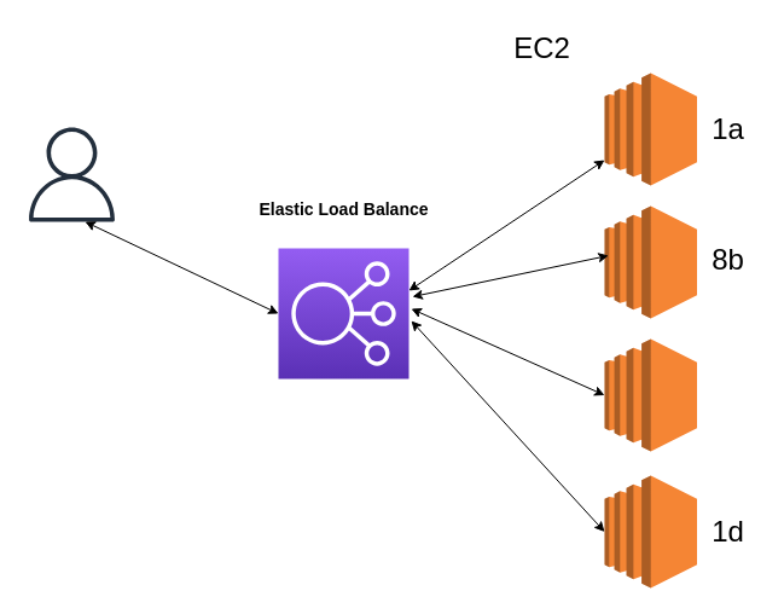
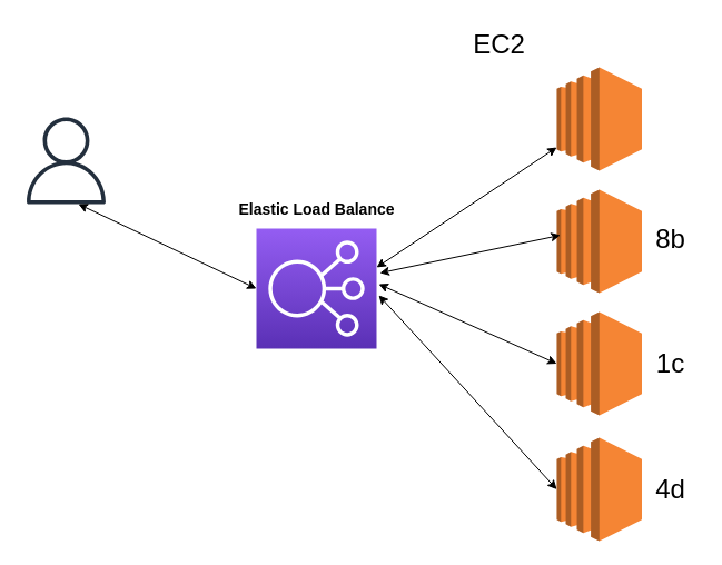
- <mxCell id="8" value="1a" style="text;html=1;align=center;verticalAlign=middle;resizable=0;points=[];autosize=1;strokeColor=none;fillColor=none;fontSize=24;" vertex="1" parent="1"><mxGeometry x="576.5" y="86.5" width="50" height="40" as="geometry" /></mxCell>
- <mxCell id="18" value="&lt;font style=&quot;font-size: 14px;&quot;&gt;&lt;b&gt;Elastic Load Balance&lt;/b&gt;&lt;/font&gt;" style="text;html=1;align=center;verticalAlign=middle;resizable=0;points=[];autosize=1;strokeColor=none;fillColor=none;fontSize=24;" vertex="1" parent="1"><mxGeometry x="204" y="150" width="160" height="40" as="geometry" /></mxCell>
+ <mxCell id="18" value="&lt;font style=&quot;font-size: 14px;&quot;&gt;&lt;b&gt;Elastic Load Balance&lt;/b&gt;&lt;/font&gt;" style="text;html=1;align=center;verticalAlign=middle;resizable=0;points=[];autosize=1;strokeColor=none;fillColor=none;fontSize=24;" vertex="1" parent="1"><mxGeometry x="204" y="165" width="160" height="40" as="geometry" /></mxCell>
+ <mxCell id="10" value="1c" style="text;html=1;align=center;verticalAlign=middle;resizable=0;points=[];autosize=1;strokeColor=none;fillColor=none;fontSize=24;" vertex="1" parent="1"><mxGeometry x="576.5" y="306.5" width="50" height="40" as="geometry" /></mxCell>
- <mxCell id="11" value="1d" style="text;html=1;align=center;verticalAlign=middle;resizable=0;points=[];autosize=1;strokeColor=none;fillColor=none;fontSize=24;" vertex="1" parent="1"><mxGeometry x="576.5" y="419.5" width="50" height="40" as="geometry" /></mxCell>
+ <mxCell id="11" value="4d" style="text;html=1;align=center;verticalAlign=middle;resizable=0;points=[];autosize=1;strokeColor=none;fillColor=none;fontSize=24;" vertex="1" parent="1"><mxGeometry x="576.5" y="419.5" width="50" height="40" as="geometry" /></mxCell>
